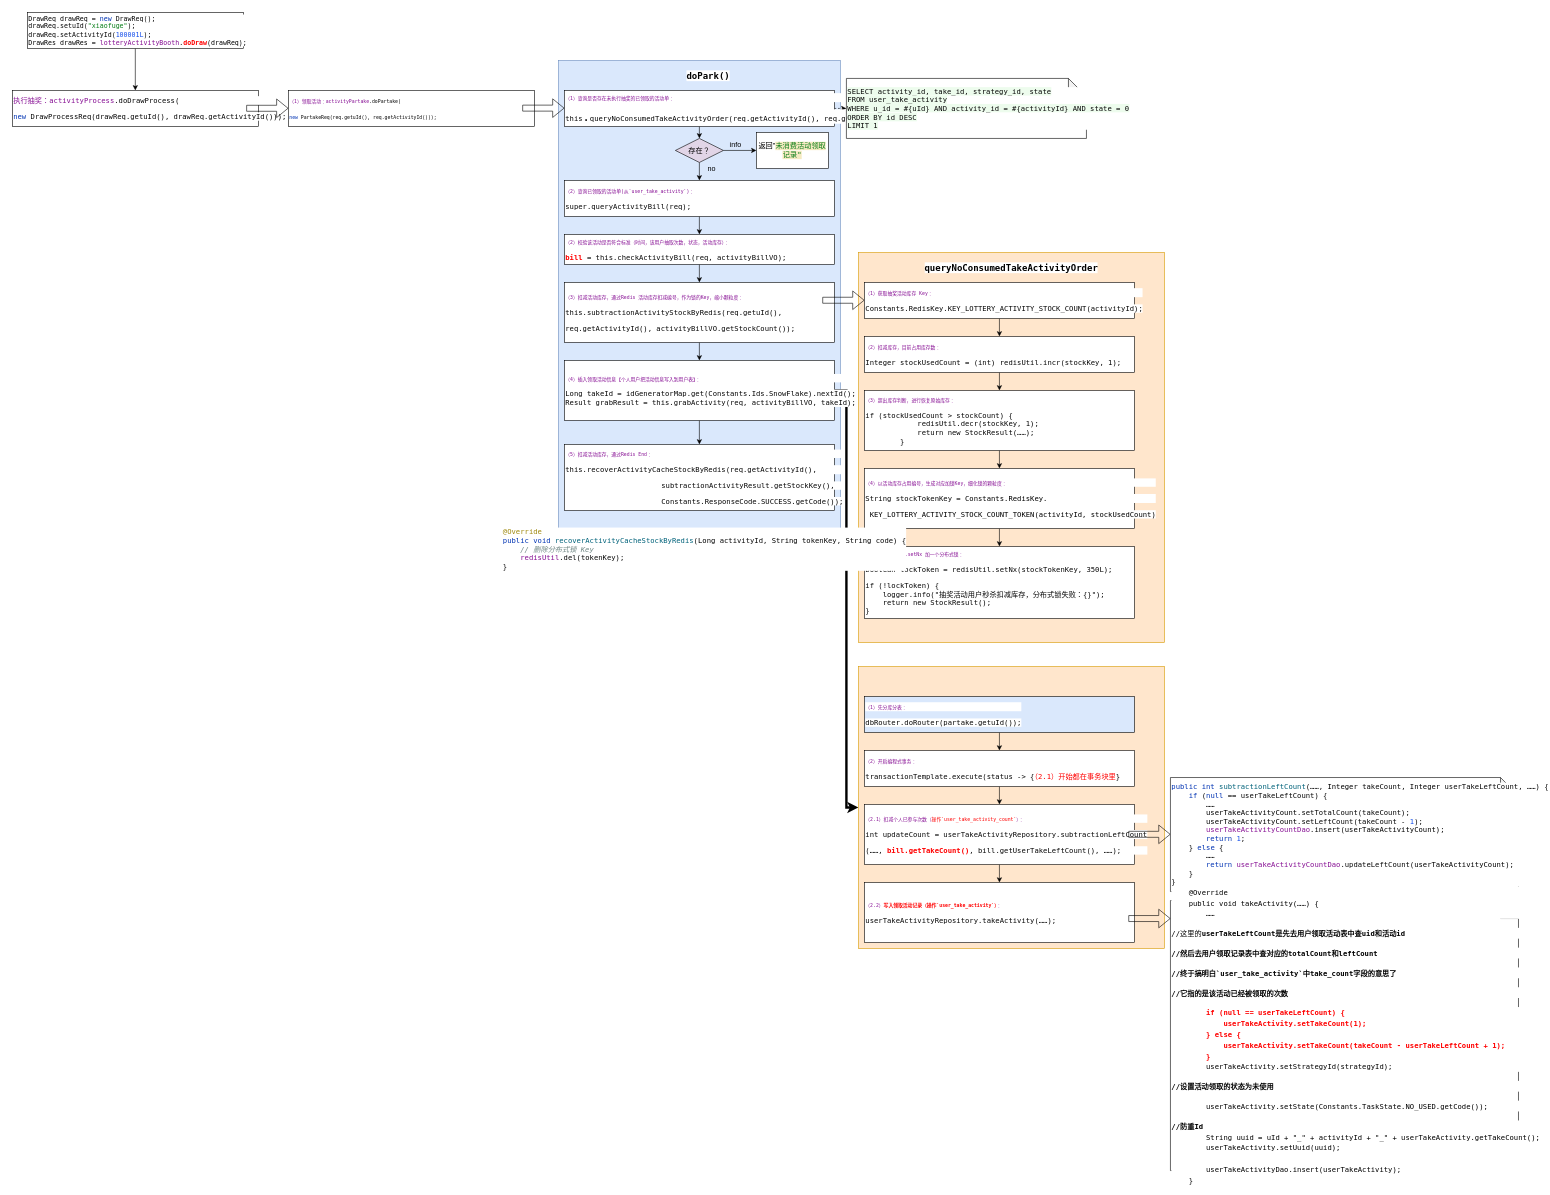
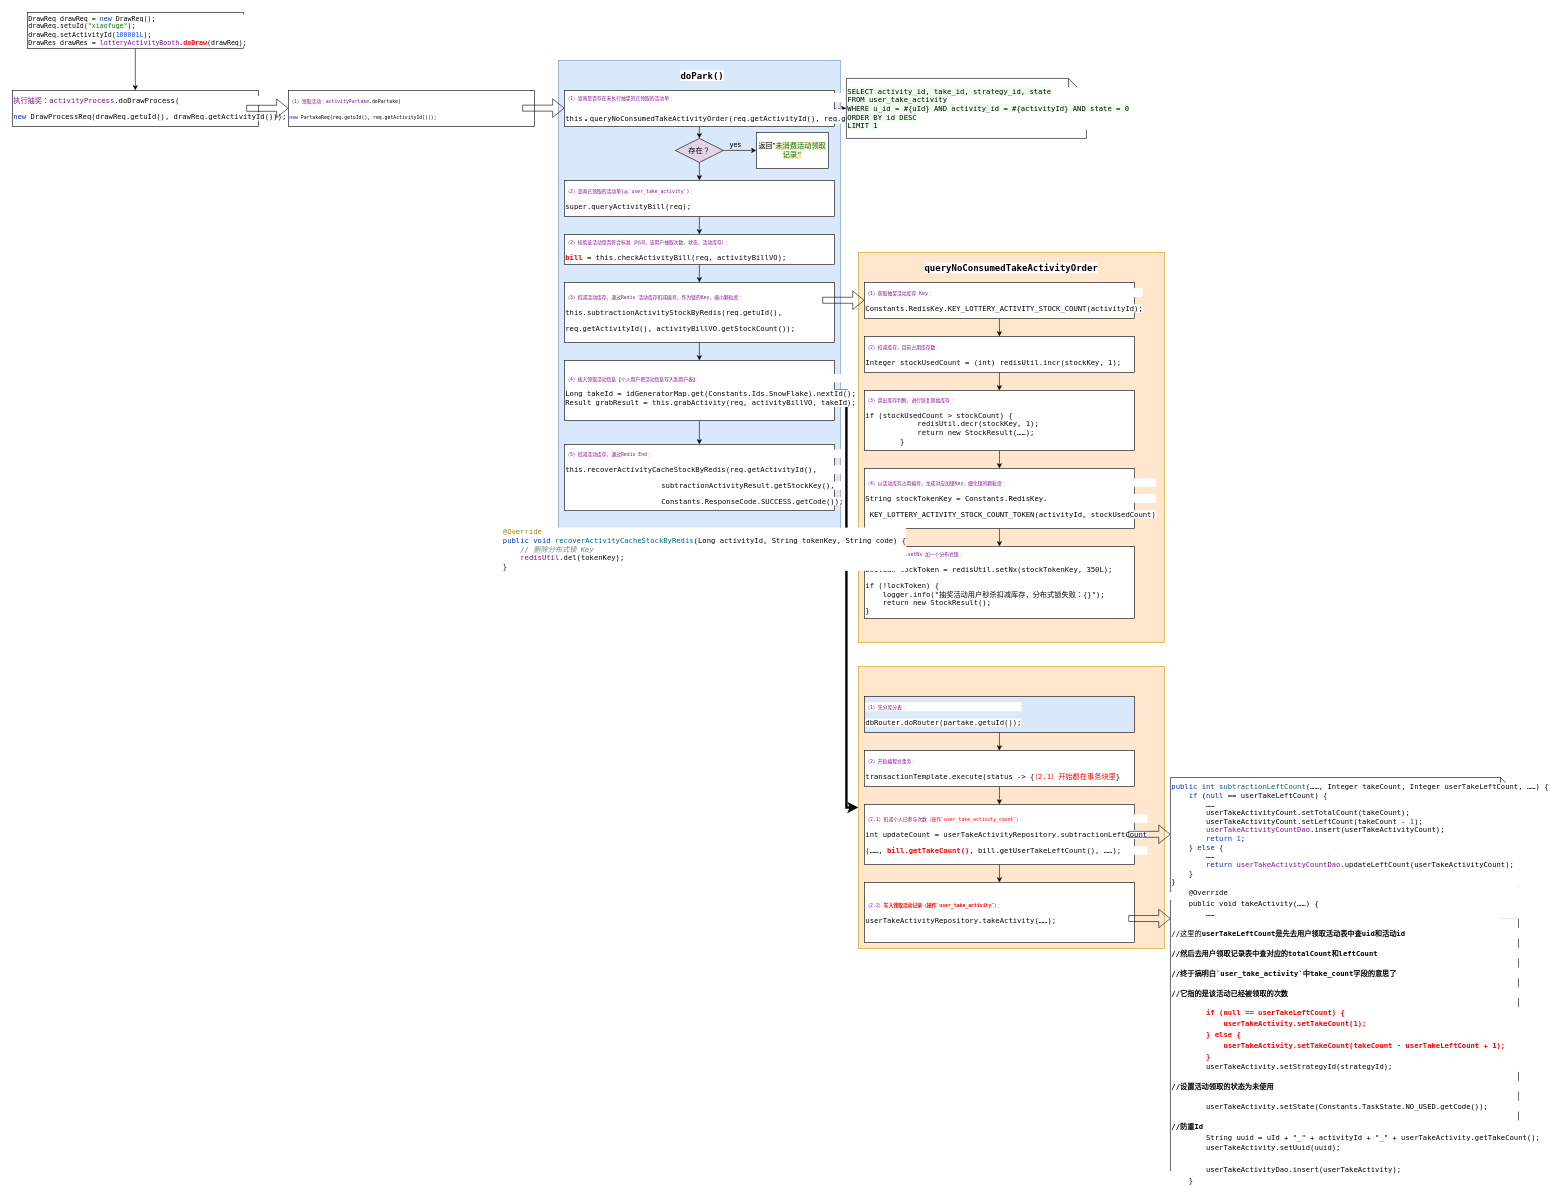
- <mxCell id="52" value="&lt;pre style=&quot;background-color: rgb(255 , 255 , 255) ; font-family: &amp;#34;jetbrains mono&amp;#34; , monospace&quot;&gt;&lt;font style=&quot;font-size: 15px&quot;&gt;&lt;b&gt;doPark()&lt;/b&gt;&lt;/font&gt;&lt;/pre&gt;" style="text;html=1;strokeColor=none;fillColor=none;align=center;verticalAlign=middle;whiteSpace=wrap;rounded=0;fontSize=12;fontColor=#000000;" parent="1" vertex="1"><mxGeometry x="1030" y="110" width="300" height="30" as="geometry" /></mxCell>
+ <mxCell id="52" value="&lt;pre style=&quot;background-color: rgb(255 , 255 , 255) ; font-family: &amp;#34;jetbrains mono&amp;#34; , monospace&quot;&gt;&lt;font style=&quot;font-size: 15px&quot;&gt;&lt;b&gt;doPark()&lt;/b&gt;&lt;/font&gt;&lt;/pre&gt;" style="text;html=1;strokeColor=none;fillColor=none;align=center;verticalAlign=middle;whiteSpace=wrap;rounded=0;fontSize=12;fontColor=#000000;" parent="1" vertex="1"><mxGeometry x="1020" y="110" width="300" height="30" as="geometry" /></mxCell>
- <mxCell id="54" value="info" style="text;html=1;align=center;verticalAlign=middle;resizable=0;points=[];autosize=1;strokeColor=none;fillColor=none;fontSize=12;fontColor=#000000;" parent="1" vertex="1"><mxGeometry x="1205" y="225" width="40" height="30" as="geometry" /></mxCell>
+ <mxCell id="54" value="yes" style="text;html=1;align=center;verticalAlign=middle;resizable=0;points=[];autosize=1;strokeColor=none;fillColor=none;fontSize=12;fontColor=#000000;" parent="1" vertex="1"><mxGeometry x="1205" y="225" width="40" height="30" as="geometry" /></mxCell>
- <mxCell id="18" value="no" style="text;html=1;align=center;verticalAlign=middle;resizable=0;points=[];autosize=1;strokeColor=none;fillColor=none;fontSize=12;fontColor=#000000;" parent="1" vertex="1"><mxGeometry x="1170" y="270" width="30" height="20" as="geometry" /></mxCell>
